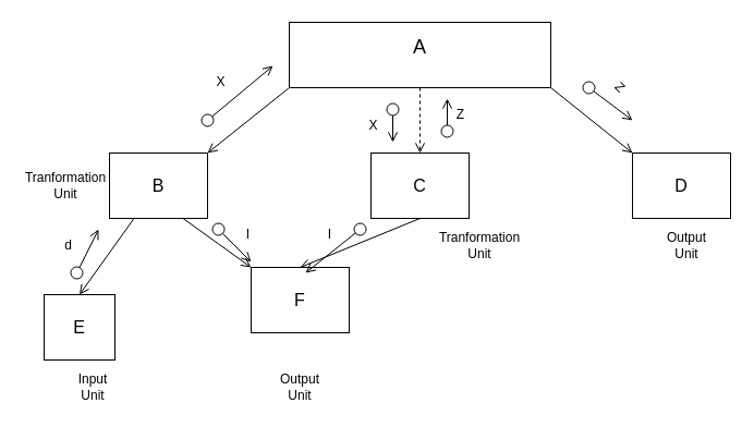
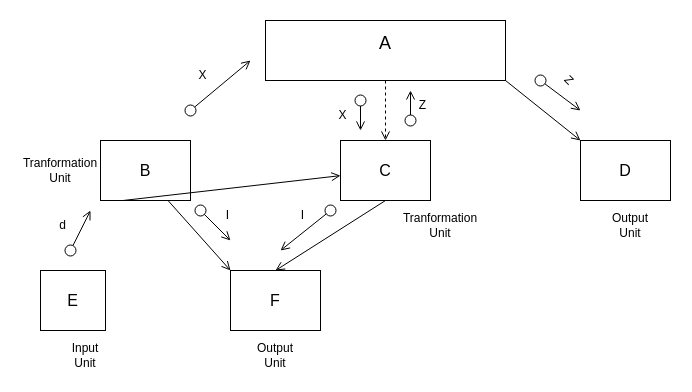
- <mxCell id="10" value="" style="endArrow=open;endSize=7;html=1;rounded=0;exitX=0;exitY=1;exitDx=0;exitDy=0;entryX=1;entryY=0;entryDx=0;entryDy=0;" edge="1" parent="1" source="2" target="5"><mxGeometry width="160" relative="1" as="geometry"><mxPoint x="480" y="260" as="sourcePoint" /><mxPoint x="630" y="260" as="targetPoint" /></mxGeometry></mxCell>
- <mxCell id="13" value="" style="endArrow=open;endSize=7;html=1;rounded=0;exitX=0.25;exitY=1;exitDx=0;exitDy=0;entryX=0.5;entryY=0;entryDx=0;entryDy=0;" edge="1" parent="1" source="5" target="7"><mxGeometry width="160" relative="1" as="geometry"><mxPoint x="510" y="290" as="sourcePoint" /><mxPoint x="150" y="250" as="targetPoint" /></mxGeometry></mxCell>
+ <mxCell id="13" value="" style="endArrow=open;endSize=7;html=1;rounded=0;exitX=0.25;exitY=1;exitDx=0;exitDy=0;" edge="1" parent="1" source="5" target="4"><mxGeometry width="160" relative="1" as="geometry"><mxPoint x="510" y="290" as="sourcePoint" /><mxPoint x="150" y="250" as="targetPoint" /></mxGeometry></mxCell>
- <mxCell id="6" value="&lt;font style=&quot;font-size: 16px;&quot;&gt;F&lt;/font&gt;" style="rounded=0;whiteSpace=wrap;html=1;fillColor=none;" vertex="1" parent="1"><mxGeometry x="230" y="245" width="90" height="60" as="geometry" /></mxCell>
+ <mxCell id="6" value="&lt;font style=&quot;font-size: 16px;&quot;&gt;F&lt;/font&gt;" style="rounded=0;whiteSpace=wrap;html=1;fillColor=none;" vertex="1" parent="1"><mxGeometry x="230" y="270" width="90" height="60" as="geometry" /></mxCell>
